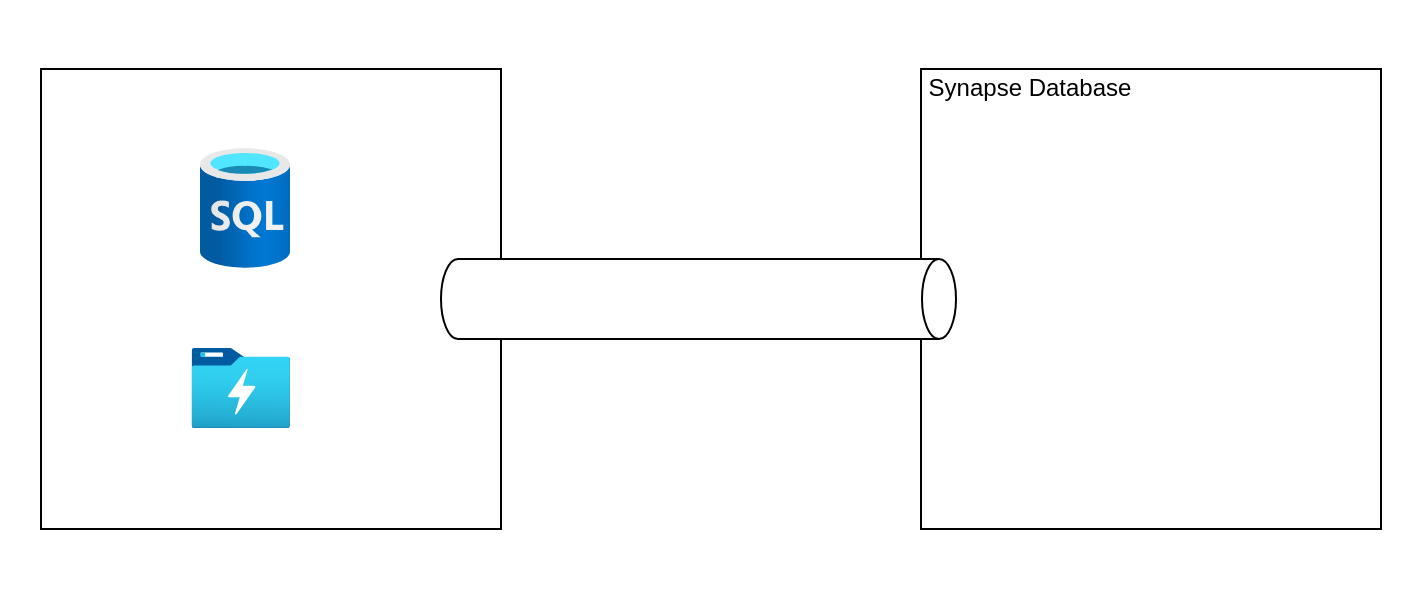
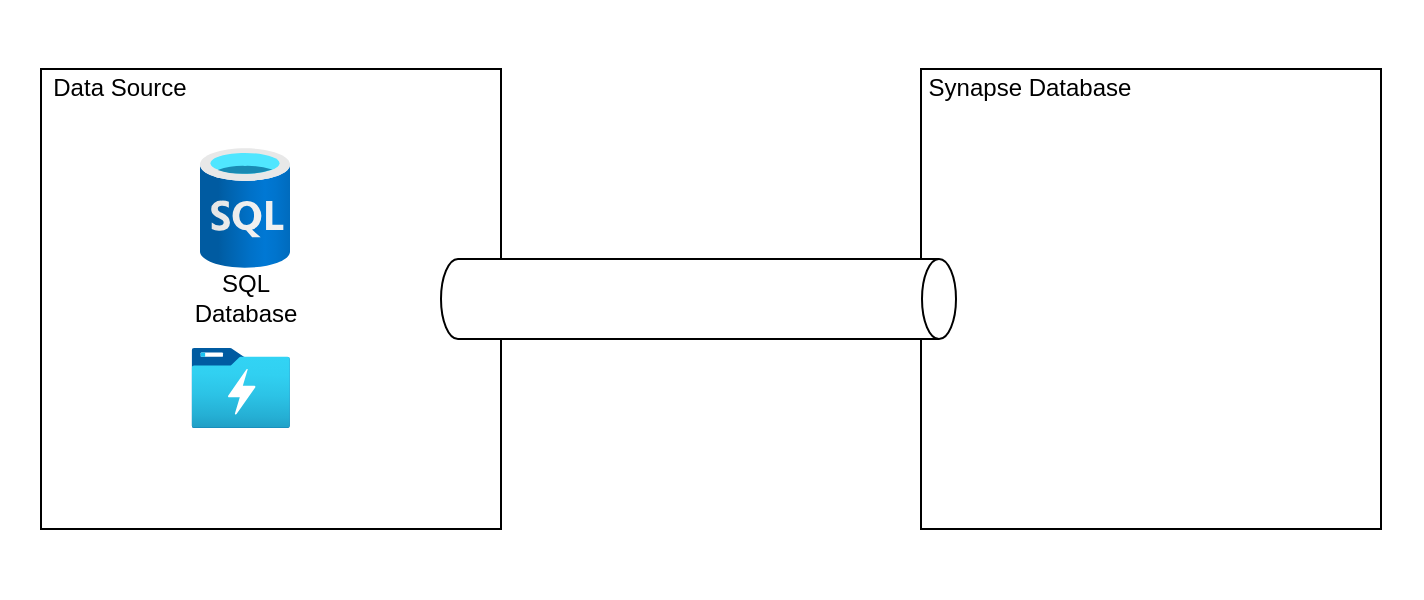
+ <mxCell id="4" value="Data Source" style="text;html=1;strokeColor=none;fillColor=none;align=center;verticalAlign=middle;whiteSpace=wrap;rounded=0;" vertex="1" parent="1"><mxGeometry x="20" y="34" width="80" height="20" as="geometry" /></mxCell>
+ <mxCell id="6" value="SQL Database" style="text;html=1;strokeColor=none;fillColor=none;align=center;verticalAlign=middle;whiteSpace=wrap;rounded=0;" vertex="1" parent="1"><mxGeometry x="82.5" y="134" width="80" height="30" as="geometry" /></mxCell>
